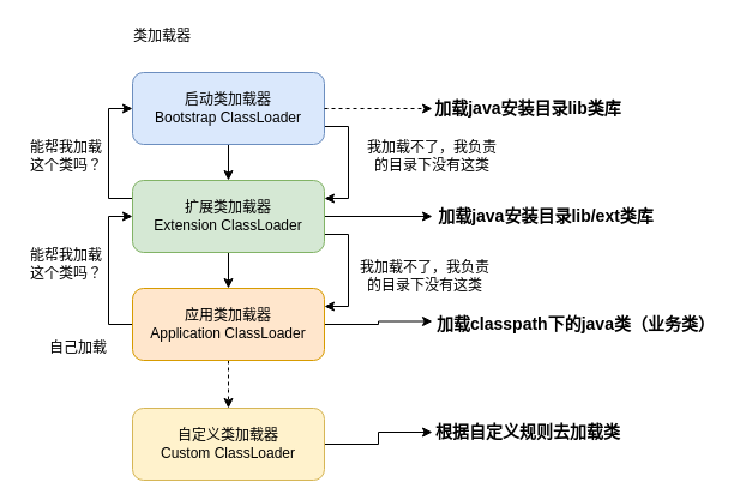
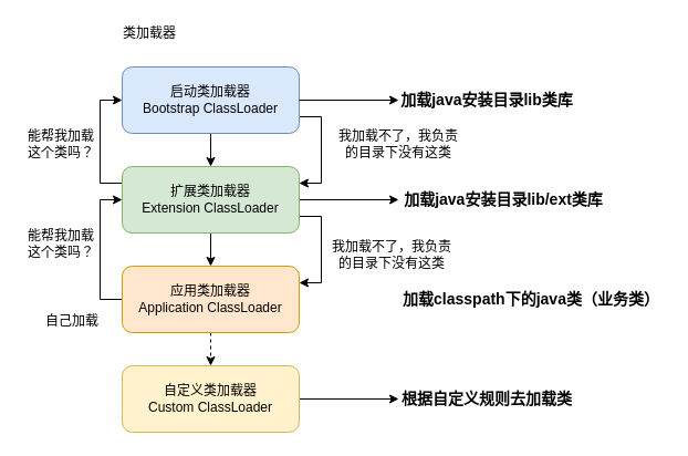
- <mxCell id="18" value="" style="edgeStyle=orthogonalEdgeStyle;rounded=0;orthogonalLoop=1;jettySize=auto;html=1;dashed=1;" edge="1" parent="1" source="4" target="17"><mxGeometry relative="1" as="geometry" /></mxCell>
+ <mxCell id="18" value="" style="edgeStyle=orthogonalEdgeStyle;rounded=0;orthogonalLoop=1;jettySize=auto;html=1;" edge="1" parent="1" source="4" target="17"><mxGeometry relative="1" as="geometry" /></mxCell>
- <mxCell id="12" style="edgeStyle=orthogonalEdgeStyle;rounded=0;orthogonalLoop=1;jettySize=auto;html=1;exitX=1;exitY=0.5;exitDx=0;exitDy=0;entryX=0;entryY=0.25;entryDx=0;entryDy=0;" edge="1" parent="1" source="14" target="20"><mxGeometry relative="1" as="geometry" /></mxCell>
- <mxCell id="16" value="自定义类加载器&lt;br&gt;Custom ClassLoader" style="rounded=1;whiteSpace=wrap;html=1;fillColor=#fff2cc;strokeColor=#d6b656;" vertex="1" parent="1"><mxGeometry x="110" y="340" width="160" height="60" as="geometry" /></mxCell>
+ <mxCell id="16" value="自定义类加载器&lt;br&gt;Custom ClassLoader" style="rounded=1;whiteSpace=wrap;html=1;fillColor=#fff2cc;strokeColor=#d6b656;" vertex="1" parent="1"><mxGeometry x="110" y="330" width="160" height="60" as="geometry" /></mxCell>
